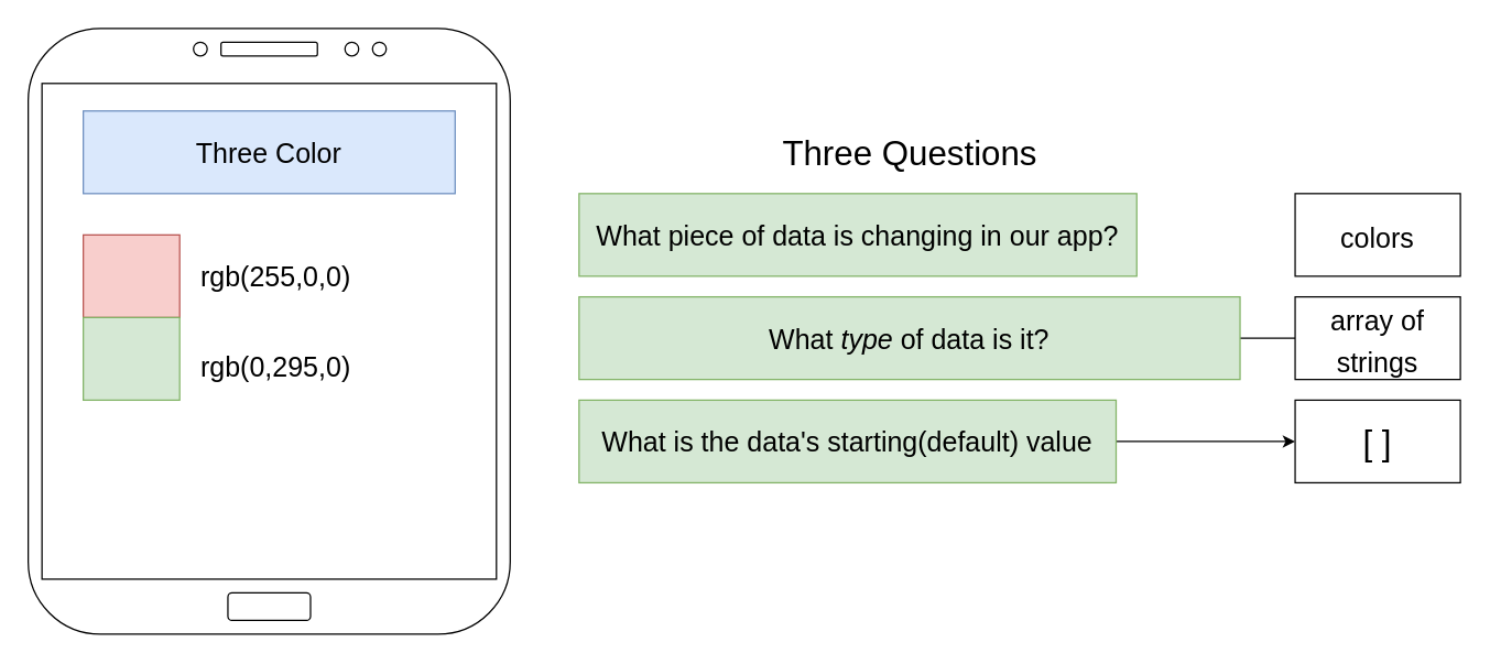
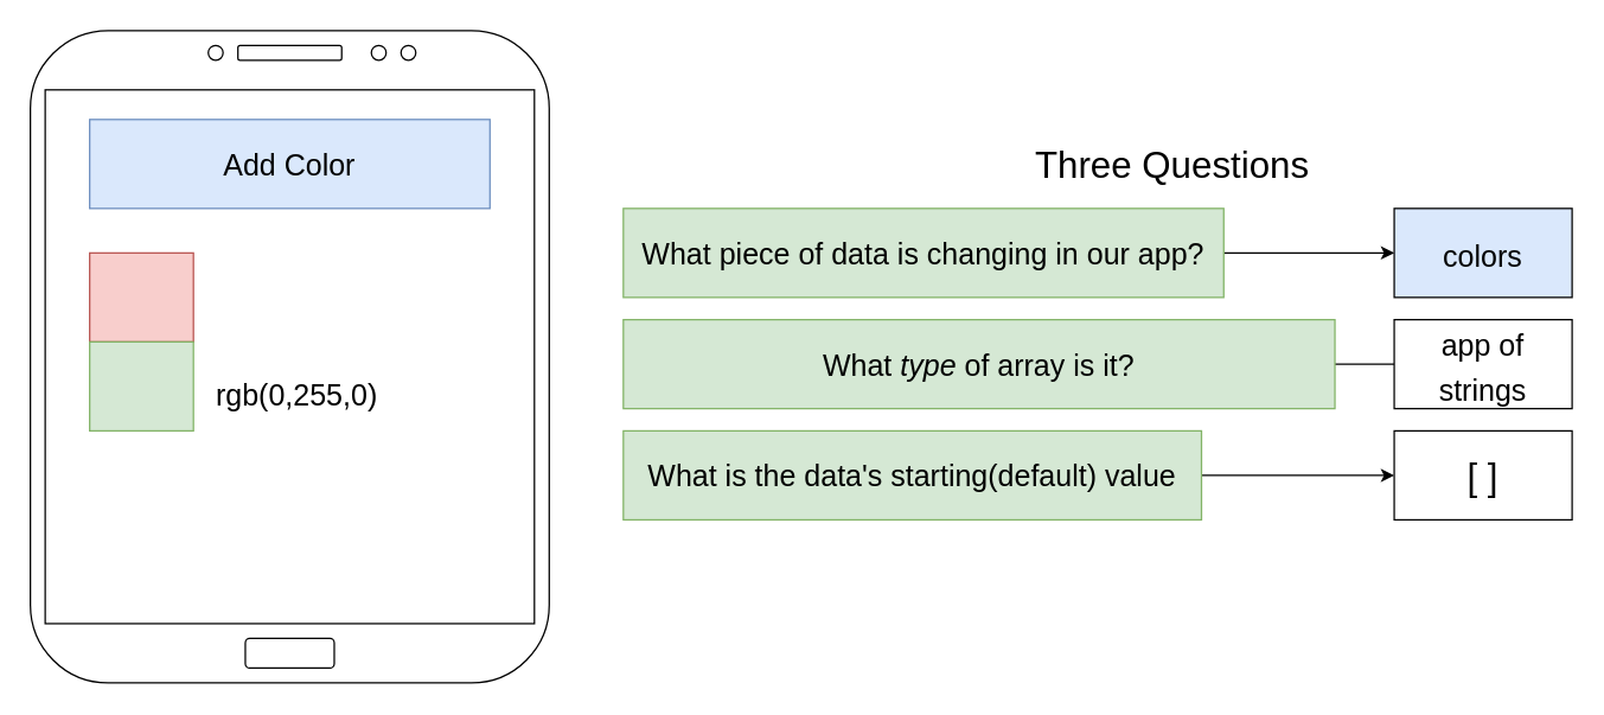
- <mxCell id="9" value="&lt;font style=&quot;font-size: 20px&quot;&gt;Three Color&lt;/font&gt;" style="rounded=0;whiteSpace=wrap;html=1;fillColor=#dae8fc;strokeColor=#6c8ebf;" vertex="1" parent="1"><mxGeometry x="60" y="80" width="270" height="60" as="geometry" /></mxCell>
+ <mxCell id="9" value="&lt;font style=&quot;font-size: 20px&quot;&gt;Add Color&lt;/font&gt;" style="rounded=0;whiteSpace=wrap;html=1;fillColor=#dae8fc;strokeColor=#6c8ebf;" vertex="1" parent="1"><mxGeometry x="60" y="80" width="270" height="60" as="geometry" /></mxCell>
- <mxCell id="14" value="&lt;font style=&quot;font-size: 25px&quot;&gt;Three Questions&lt;/font&gt;" style="text;html=1;align=center;verticalAlign=middle;resizable=0;points=[];autosize=1;strokeColor=none;fillColor=none;fontSize=20;" vertex="1" parent="1"><mxGeometry x="560" y="95" width="200" height="30" as="geometry" /></mxCell>
+ <mxCell id="14" value="&lt;font style=&quot;font-size: 25px&quot;&gt;Three Questions&lt;/font&gt;" style="text;html=1;align=center;verticalAlign=middle;resizable=0;points=[];autosize=1;strokeColor=none;fillColor=none;fontSize=20;" vertex="1" parent="1"><mxGeometry x="690" y="95" width="200" height="30" as="geometry" /></mxCell>
+ <mxCell id="15" value="" style="edgeStyle=orthogonalEdgeStyle;rounded=0;orthogonalLoop=1;jettySize=auto;html=1;fontSize=25;" edge="1" parent="1" source="16" target="21"><mxGeometry relative="1" as="geometry" /></mxCell>
- <mxCell id="21" value="&lt;font style=&quot;font-size: 20px&quot;&gt;colors&lt;/font&gt;" style="rounded=0;whiteSpace=wrap;html=1;fontSize=25;" vertex="1" parent="1"><mxGeometry x="940" y="140" width="120" height="60" as="geometry" /></mxCell>
+ <mxCell id="21" value="&lt;font style=&quot;font-size: 20px&quot;&gt;colors&lt;/font&gt;" style="rounded=0;whiteSpace=wrap;html=1;fontSize=25;fillColor=#dae8fc;" vertex="1" parent="1"><mxGeometry x="940" y="140" width="120" height="60" as="geometry" /></mxCell>
- <mxCell id="12" value="rgb(255,0,0)" style="text;html=1;strokeColor=none;fillColor=none;align=center;verticalAlign=middle;whiteSpace=wrap;rounded=0;fontSize=20;" vertex="1" parent="1"><mxGeometry x="170" y="185" width="60" height="30" as="geometry" /></mxCell>
- <mxCell id="18" value="What &lt;i&gt;type&lt;/i&gt; of data is it?" style="rounded=0;whiteSpace=wrap;html=1;fontSize=20;fillColor=#d5e8d4;strokeColor=#82b366;" vertex="1" parent="1"><mxGeometry x="420" y="215" width="480" height="60" as="geometry" /></mxCell>
+ <mxCell id="18" value="What &lt;i&gt;type&lt;/i&gt; of array is it?" style="rounded=0;whiteSpace=wrap;html=1;fontSize=20;fillColor=#d5e8d4;strokeColor=#82b366;" vertex="1" parent="1"><mxGeometry x="420" y="215" width="480" height="60" as="geometry" /></mxCell>
- <mxCell id="22" value="&lt;font style=&quot;font-size: 20px&quot;&gt;array of strings&lt;/font&gt;" style="rounded=0;whiteSpace=wrap;html=1;fontSize=25;" vertex="1" parent="1"><mxGeometry x="940" y="215" width="120" height="60" as="geometry" /></mxCell>
+ <mxCell id="22" value="&lt;font style=&quot;font-size: 20px&quot;&gt;app of strings&lt;/font&gt;" style="rounded=0;whiteSpace=wrap;html=1;fontSize=25;" vertex="1" parent="1"><mxGeometry x="940" y="215" width="120" height="60" as="geometry" /></mxCell>
- <mxCell id="13" value="rgb(0,295,0)" style="text;html=1;strokeColor=none;fillColor=none;align=center;verticalAlign=middle;whiteSpace=wrap;rounded=0;fontSize=20;" vertex="1" parent="1"><mxGeometry x="170" y="250" width="60" height="30" as="geometry" /></mxCell>
+ <mxCell id="13" value="rgb(0,255,0)" style="text;html=1;strokeColor=none;fillColor=none;align=center;verticalAlign=middle;whiteSpace=wrap;rounded=0;fontSize=20;" vertex="1" parent="1"><mxGeometry x="170" y="250" width="60" height="30" as="geometry" /></mxCell>
